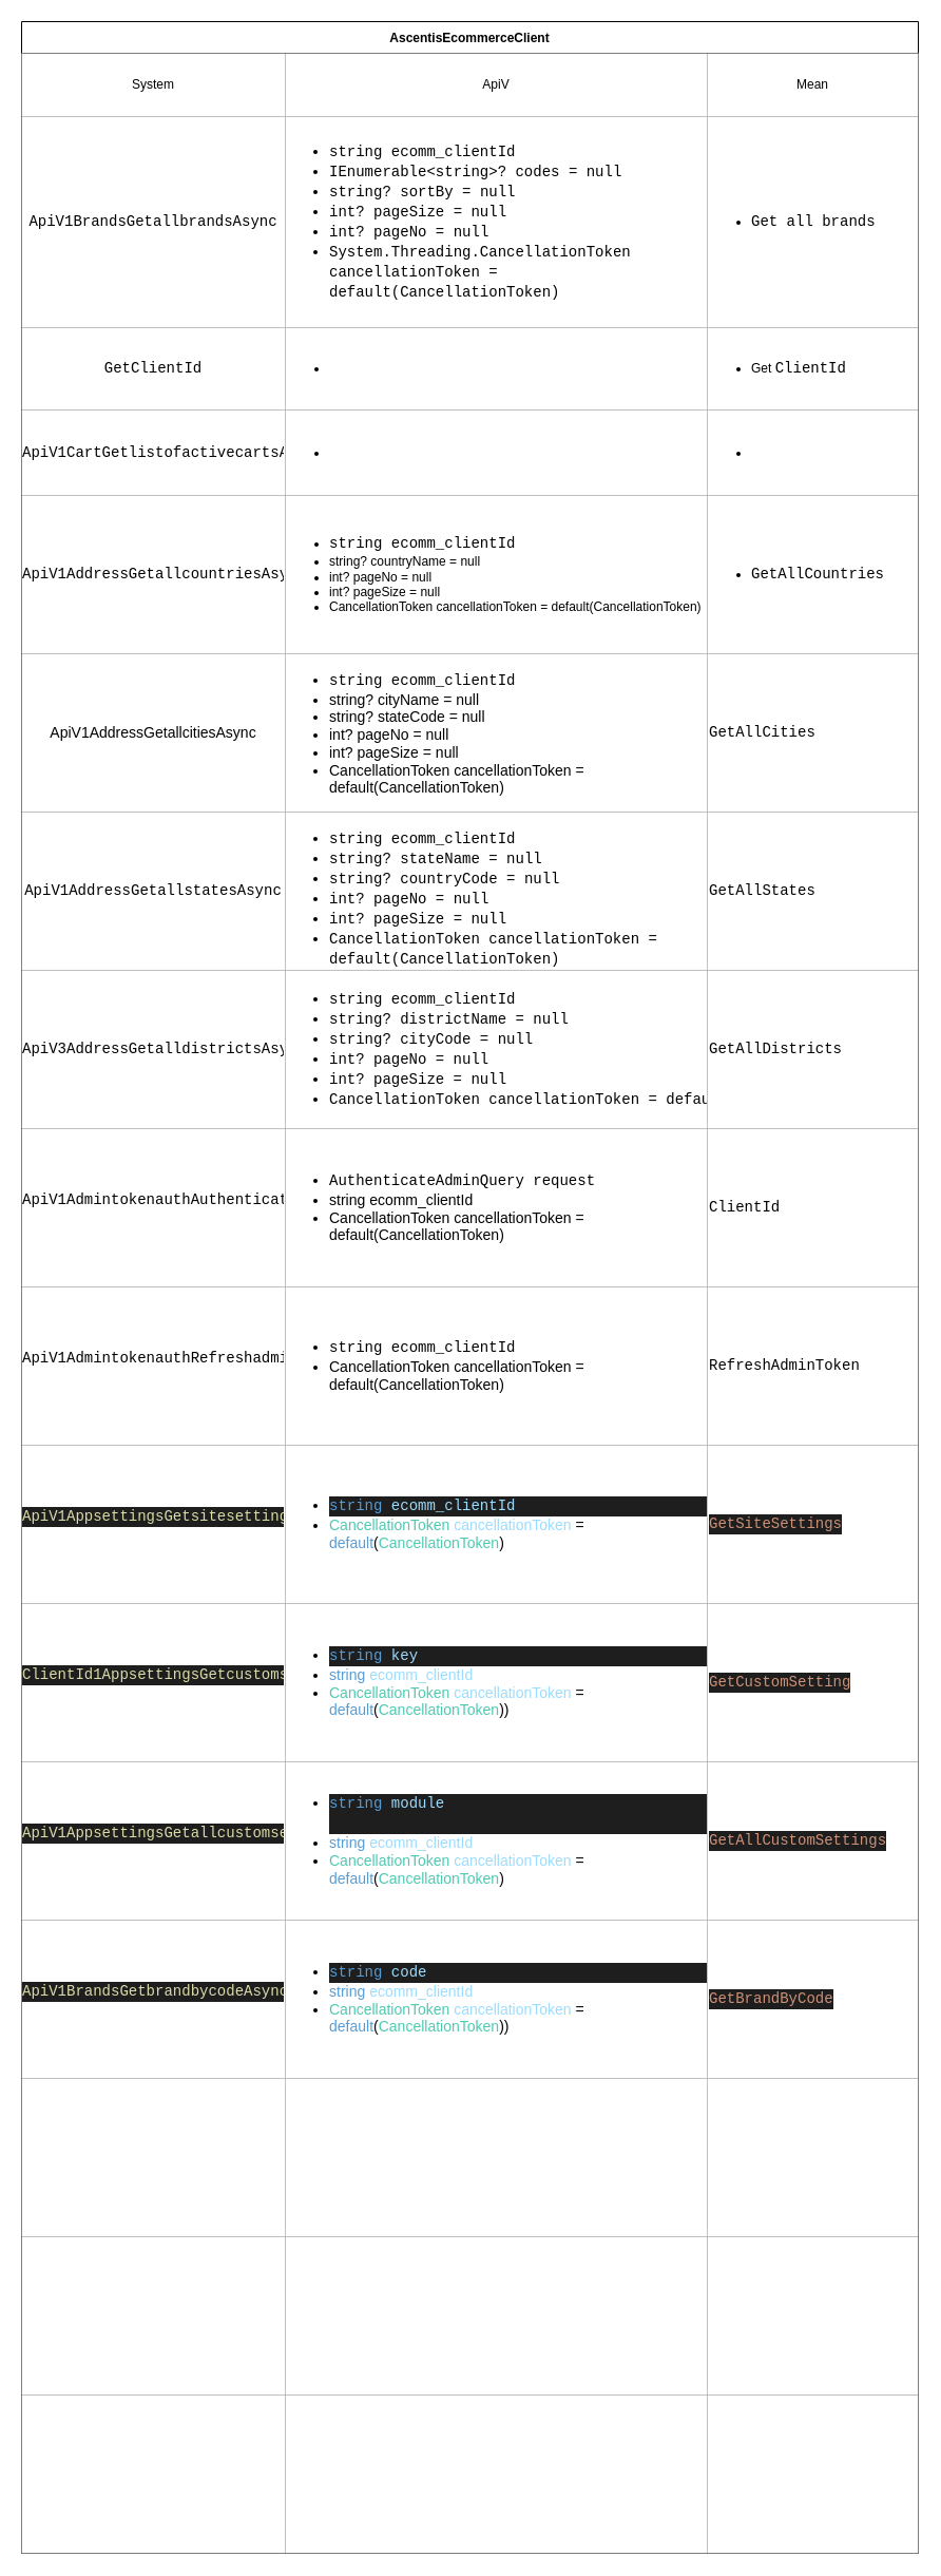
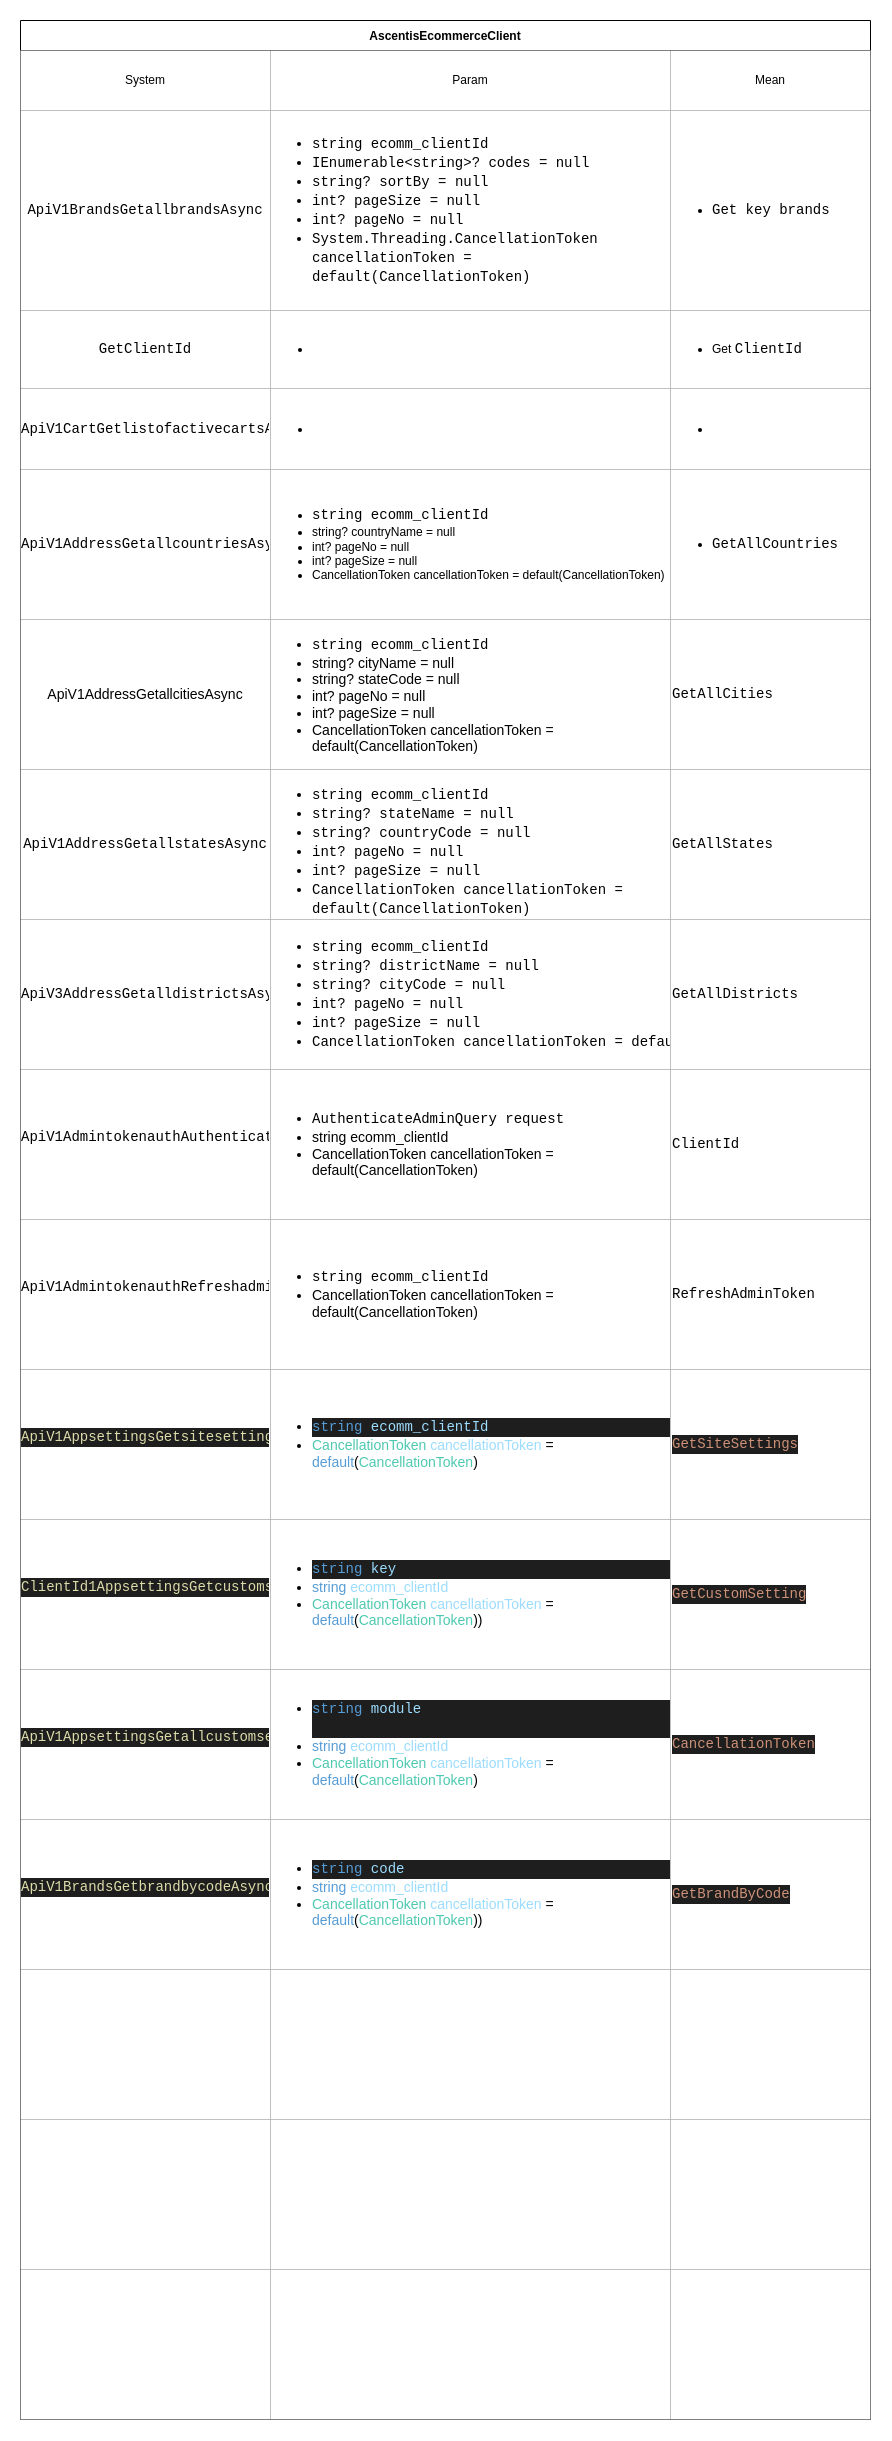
- <mxCell id="5" value="ApiV" style="shape=partialRectangle;html=1;whiteSpace=wrap;connectable=0;fillColor=#FFFFFF;top=0;left=0;bottom=0;right=0;overflow=hidden;labelBackgroundColor=#FFFFFF;fontColor=#000000;verticalAlign=middle;" vertex="1" parent="3"><mxGeometry x="250" width="400" height="60" as="geometry"><mxRectangle width="400" height="60" as="alternateBounds" /></mxGeometry></mxCell>
+ <mxCell id="5" value="Param" style="shape=partialRectangle;html=1;whiteSpace=wrap;connectable=0;fillColor=#FFFFFF;top=0;left=0;bottom=0;right=0;overflow=hidden;labelBackgroundColor=#FFFFFF;fontColor=#000000;verticalAlign=middle;" vertex="1" parent="3"><mxGeometry x="250" width="400" height="60" as="geometry"><mxRectangle width="400" height="60" as="alternateBounds" /></mxGeometry></mxCell>
- <mxCell id="10" value="&lt;ul&gt;&lt;li&gt;&lt;div style=&quot;font-family: Consolas, &amp;quot;Courier New&amp;quot;, monospace; font-size: 14px; line-height: 19px;&quot;&gt;&lt;div style=&quot;line-height: 19px;&quot;&gt;&lt;span style=&quot;&quot;&gt;Get all brands&lt;/span&gt;&lt;/div&gt;&lt;/div&gt;&lt;/li&gt;&lt;/ul&gt;" style="shape=partialRectangle;html=1;whiteSpace=wrap;connectable=0;fillColor=#FFFFFF;top=0;left=0;bottom=0;right=0;overflow=hidden;labelBackgroundColor=default;fontColor=default;align=left;" vertex="1" parent="7"><mxGeometry x="650" width="200" height="200" as="geometry"><mxRectangle width="200" height="200" as="alternateBounds" /></mxGeometry></mxCell>
+ <mxCell id="10" value="&lt;ul&gt;&lt;li&gt;&lt;div style=&quot;font-family: Consolas, &amp;quot;Courier New&amp;quot;, monospace; font-size: 14px; line-height: 19px;&quot;&gt;&lt;div style=&quot;line-height: 19px;&quot;&gt;&lt;span style=&quot;&quot;&gt;Get key brands&lt;/span&gt;&lt;/div&gt;&lt;/div&gt;&lt;/li&gt;&lt;/ul&gt;" style="shape=partialRectangle;html=1;whiteSpace=wrap;connectable=0;fillColor=#FFFFFF;top=0;left=0;bottom=0;right=0;overflow=hidden;labelBackgroundColor=default;fontColor=default;align=left;" vertex="1" parent="7"><mxGeometry x="650" width="200" height="200" as="geometry"><mxRectangle width="200" height="200" as="alternateBounds" /></mxGeometry></mxCell>
- <mxCell id="54" value="&lt;div style=&quot;color: rgb(212, 212, 212); background-color: rgb(30, 30, 30); font-family: Consolas, &amp;quot;Courier New&amp;quot;, monospace; line-height: 19px;&quot;&gt;&lt;span style=&quot;color: #ce9178;&quot;&gt;GetAllCustomSettings&lt;/span&gt;&lt;/div&gt;" style="shape=partialRectangle;html=1;whiteSpace=wrap;connectable=0;fillColor=#FFFFFF;top=0;left=0;bottom=0;right=0;overflow=hidden;labelBackgroundColor=default;fontColor=default;verticalAlign=middle;align=left;fontSize=14;" vertex="1" parent="51"><mxGeometry x="650" width="200" height="150" as="geometry"><mxRectangle width="200" height="150" as="alternateBounds" /></mxGeometry></mxCell>
+ <mxCell id="54" value="&lt;div style=&quot;color: rgb(212, 212, 212); background-color: rgb(30, 30, 30); font-family: Consolas, &amp;quot;Courier New&amp;quot;, monospace; line-height: 19px;&quot;&gt;&lt;span style=&quot;color: #ce9178;&quot;&gt;CancellationToken&lt;/span&gt;&lt;/div&gt;" style="shape=partialRectangle;html=1;whiteSpace=wrap;connectable=0;fillColor=#FFFFFF;top=0;left=0;bottom=0;right=0;overflow=hidden;labelBackgroundColor=default;fontColor=default;verticalAlign=middle;align=left;fontSize=14;" vertex="1" parent="51"><mxGeometry x="650" width="200" height="150" as="geometry"><mxRectangle width="200" height="150" as="alternateBounds" /></mxGeometry></mxCell>
